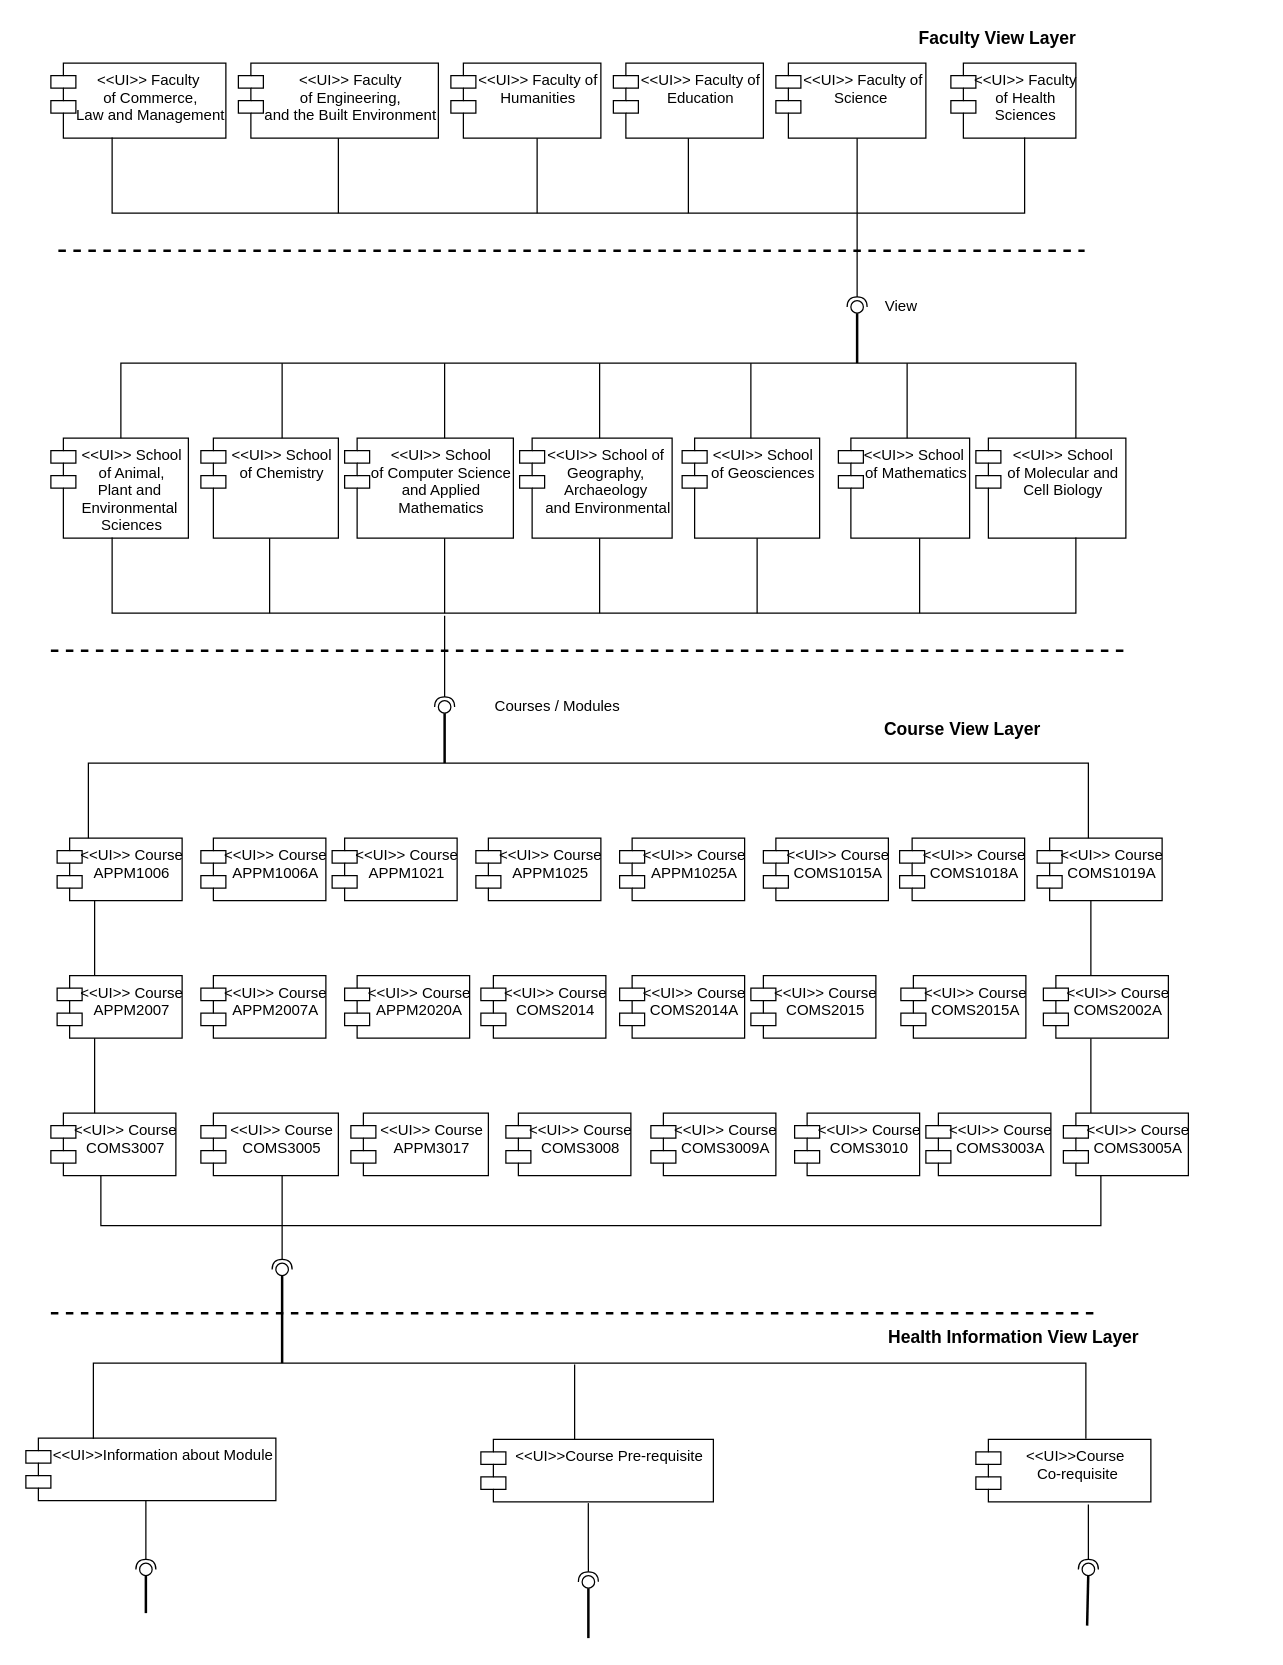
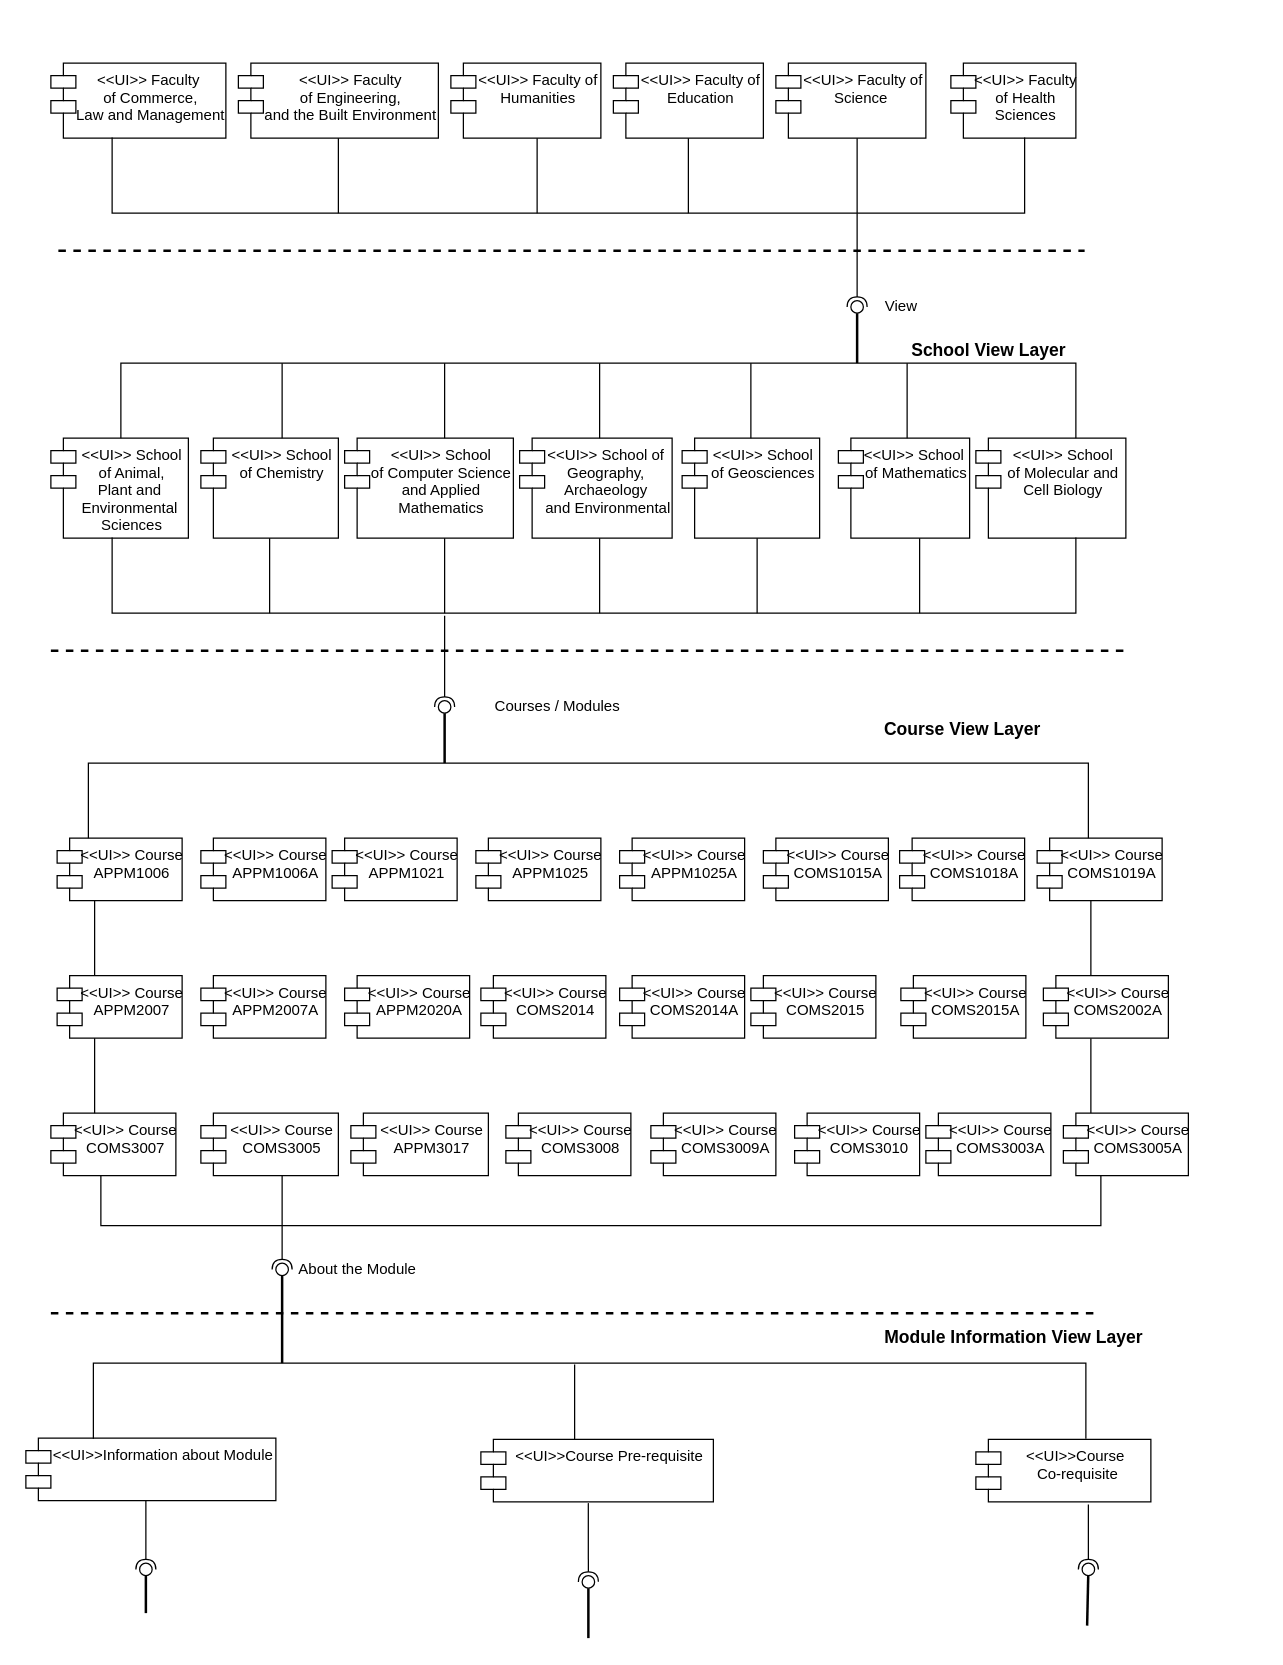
- <mxCell id="10" value="&lt;b&gt;&lt;font style=&quot;font-size: 14px&quot;&gt;Faculty View Layer&lt;/font&gt;&lt;/b&gt;" style="text;html=1;align=center;verticalAlign=middle;resizable=0;points=[];autosize=1;" vertex="1" parent="1"><mxGeometry x="727" y="20" width="140" height="20" as="geometry" /></mxCell>
+ <mxCell id="27" value="&lt;b&gt;&lt;font style=&quot;font-size: 14px&quot;&gt;School View Layer&lt;/font&gt;&lt;/b&gt;" style="text;html=1;align=center;verticalAlign=middle;resizable=0;points=[];autosize=1;" vertex="1" parent="1"><mxGeometry x="720" y="270" width="140" height="20" as="geometry" /></mxCell>
+ <mxCell id="87" value="About the Module" style="text;html=1;align=center;verticalAlign=middle;resizable=0;points=[];autosize=1;" vertex="1" parent="1"><mxGeometry x="230" y="1005" width="110" height="20" as="geometry" /></mxCell>
- <mxCell id="71" value="&lt;font style=&quot;font-size: 14px&quot;&gt;&lt;b&gt;Health Information View Layer&lt;/b&gt;&lt;/font&gt;" style="text;html=1;align=center;verticalAlign=middle;resizable=0;points=[];autosize=1;" vertex="1" parent="1"><mxGeometry x="700" y="1059" width="220" height="20" as="geometry" /></mxCell>
+ <mxCell id="71" value="&lt;font style=&quot;font-size: 14px&quot;&gt;&lt;b&gt;Module Information View Layer&lt;/b&gt;&lt;/font&gt;" style="text;html=1;align=center;verticalAlign=middle;resizable=0;points=[];autosize=1;" vertex="1" parent="1"><mxGeometry x="700" y="1059" width="220" height="20" as="geometry" /></mxCell>
